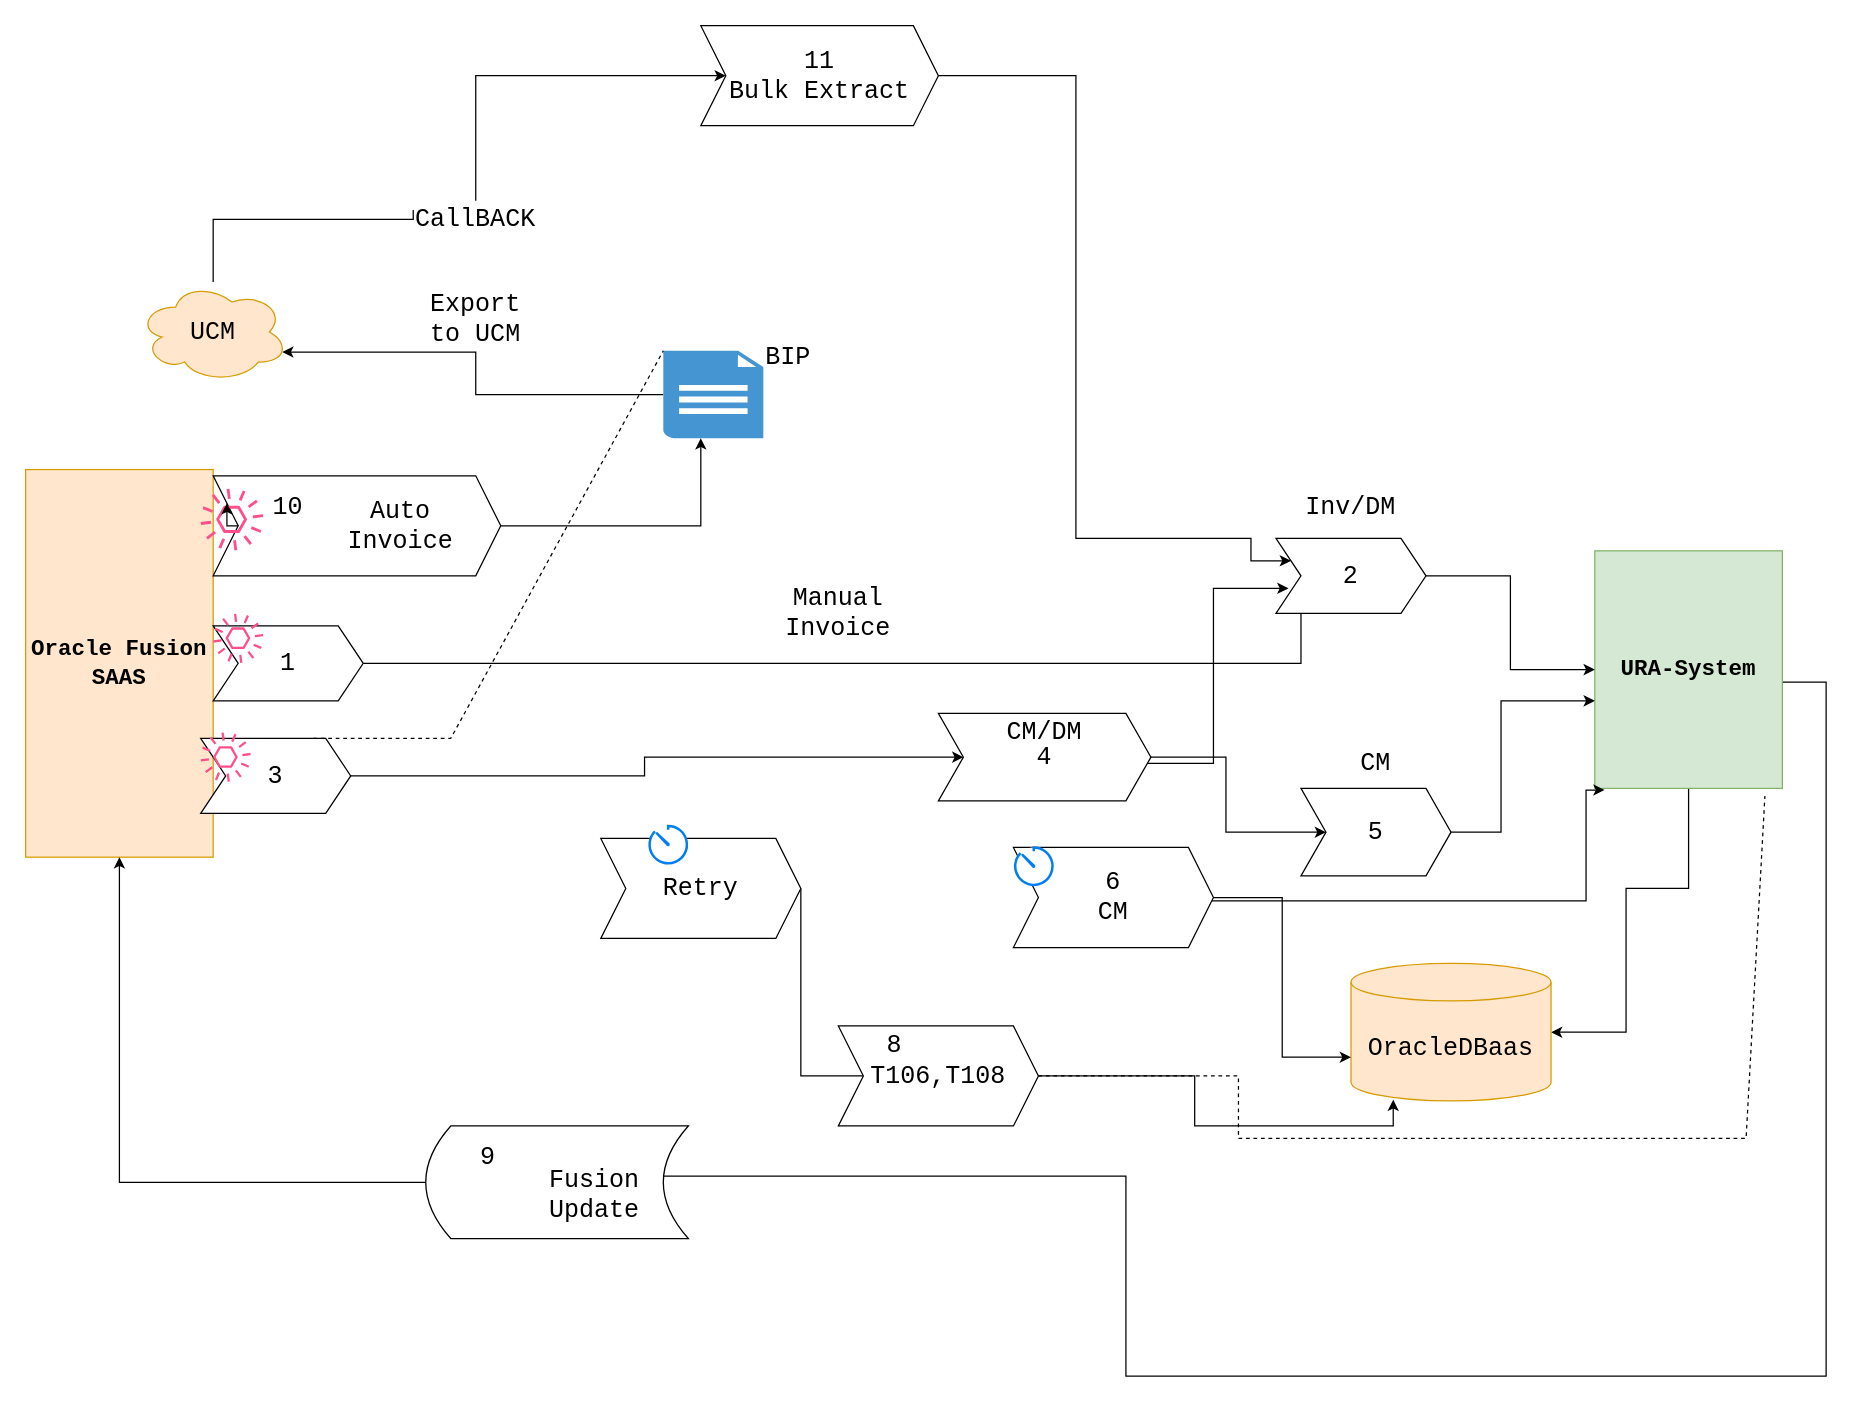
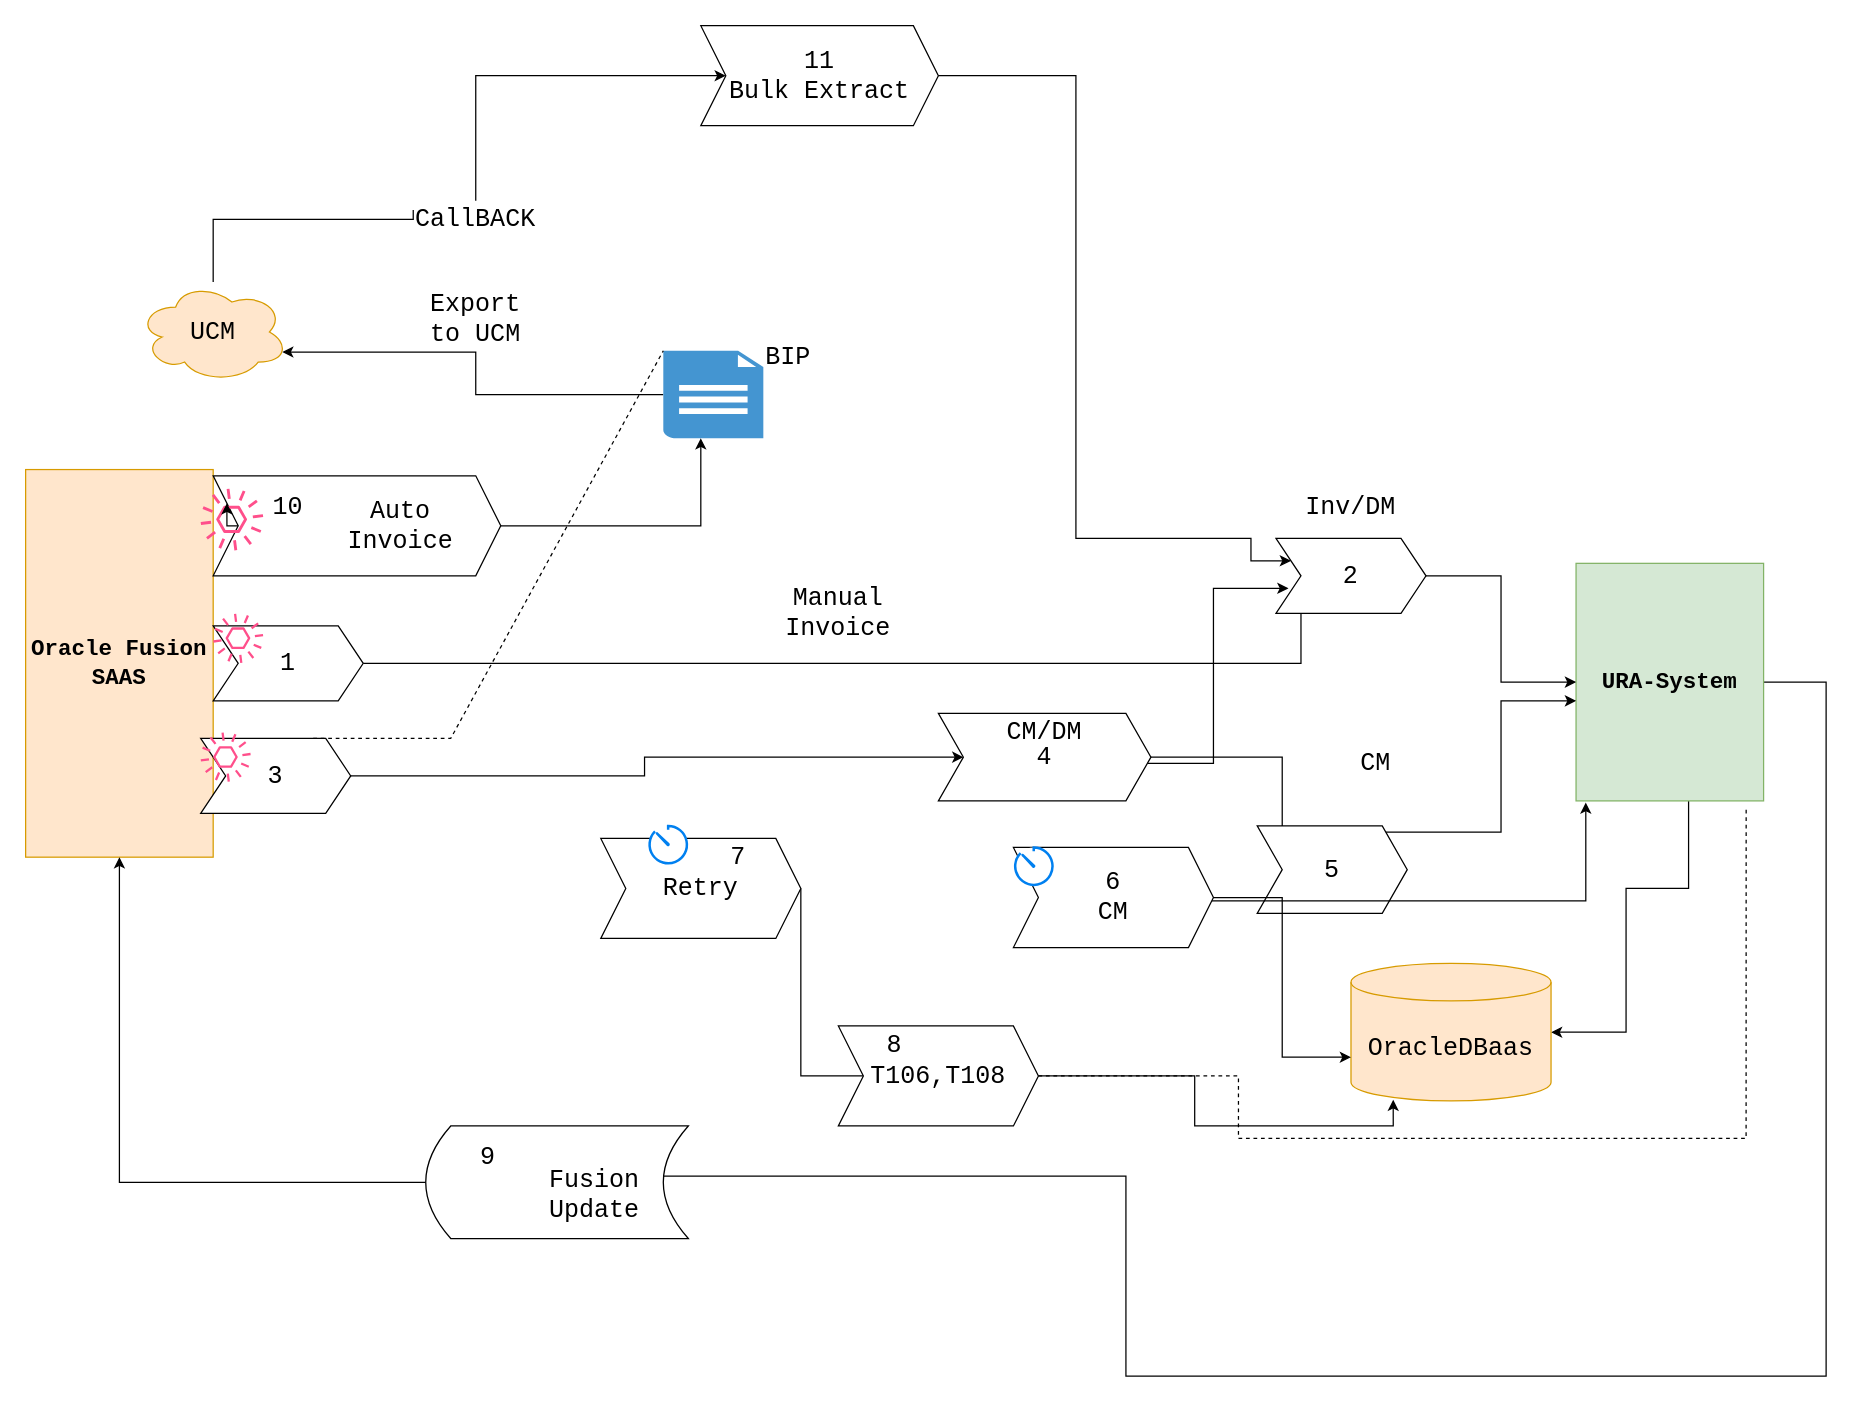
- <mxCell id="5" value="&lt;h2&gt;&lt;font face=&quot;Courier New&quot;&gt;URA-System &lt;/font&gt;&lt;br&gt;&lt;/h2&gt;" style="rounded=0;whiteSpace=wrap;html=1;fillColor=#d5e8d4;strokeColor=#82b366;" vertex="1" parent="1"><mxGeometry x="1275" y="440" width="150" height="190" as="geometry" /></mxCell>
+ <mxCell id="5" value="&lt;h2&gt;&lt;font face=&quot;Courier New&quot;&gt;URA-System &lt;/font&gt;&lt;br&gt;&lt;/h2&gt;" style="rounded=0;whiteSpace=wrap;html=1;fillColor=#d5e8d4;strokeColor=#82b366;" vertex="1" parent="1"><mxGeometry x="1260" y="450" width="150" height="190" as="geometry" /></mxCell>
- <mxCell id="24" value="5" style="shape=step;perimeter=stepPerimeter;whiteSpace=wrap;html=1;fixedSize=1;fontFamily=Courier New;fontSize=20;" vertex="1" parent="1"><mxGeometry x="1040" y="630" width="120" height="70" as="geometry" /></mxCell>
+ <mxCell id="24" value="5" style="shape=step;perimeter=stepPerimeter;whiteSpace=wrap;html=1;fixedSize=1;fontFamily=Courier New;fontSize=20;" vertex="1" parent="1"><mxGeometry x="1005" y="660" width="120" height="70" as="geometry" /></mxCell>
+ <mxCell id="37" value="7" style="text;html=1;strokeColor=none;fillColor=none;align=center;verticalAlign=middle;whiteSpace=wrap;rounded=0;fontFamily=Courier New;fontSize=20;" vertex="1" parent="1"><mxGeometry x="560" y="670" width="60" height="30" as="geometry" /></mxCell>
